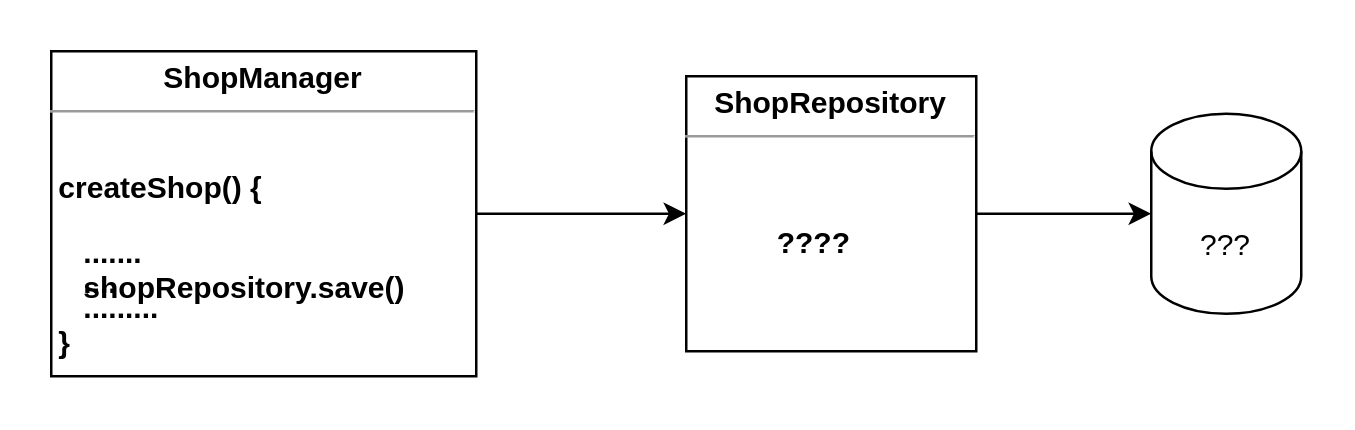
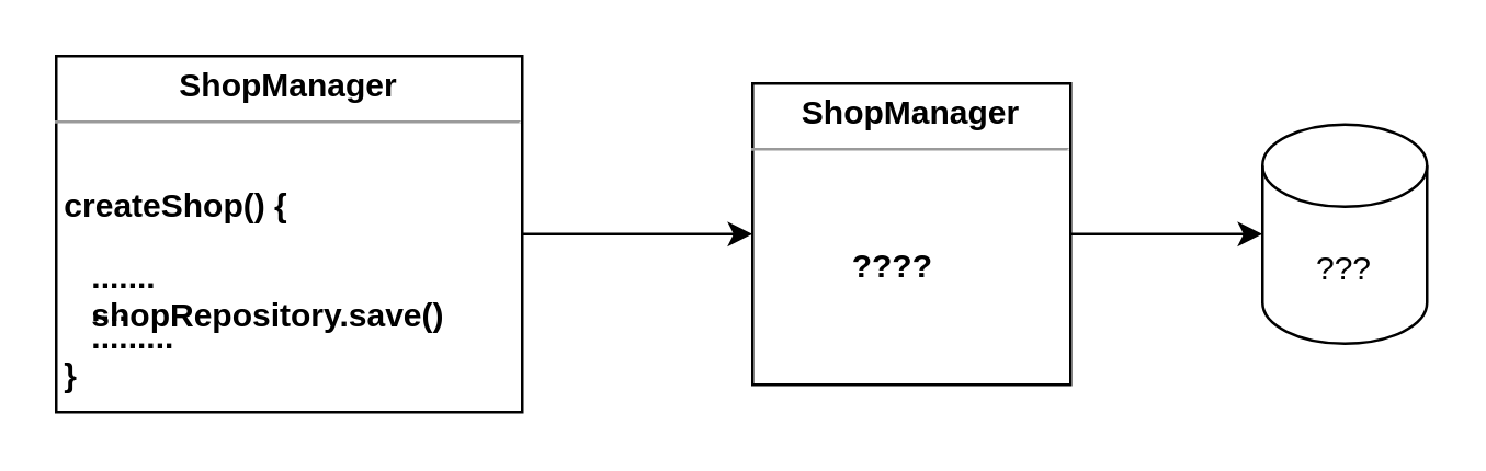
- <mxCell id="3" value="&lt;p style=&quot;margin:0px;margin-top:4px;text-align:center;&quot;&gt;&lt;b&gt;ShopRepository&lt;/b&gt;&lt;/p&gt;&lt;hr size=&quot;1&quot;&gt;&amp;nbsp;&lt;br&gt;&lt;br&gt;&lt;div style=&quot;height:2px;&quot;&gt;&lt;b&gt;&amp;nbsp; &amp;nbsp; &amp;nbsp; &amp;nbsp; &amp;nbsp; &amp;nbsp;&lt;/b&gt;&lt;b style=&quot;text-align: center; background-color: initial;&quot;&gt;????&lt;/b&gt;&lt;/div&gt;" style="verticalAlign=top;align=left;overflow=fill;fontSize=12;fontFamily=Helvetica;html=1;whiteSpace=wrap;" vertex="1" parent="1"><mxGeometry x="274" y="30" width="116" height="110" as="geometry" /></mxCell>
+ <mxCell id="3" value="&lt;p style=&quot;margin:0px;margin-top:4px;text-align:center;&quot;&gt;&lt;b&gt;ShopManager&lt;/b&gt;&lt;/p&gt;&lt;hr size=&quot;1&quot;&gt;&amp;nbsp;&lt;br&gt;&lt;br&gt;&lt;div style=&quot;height:2px;&quot;&gt;&lt;b&gt;&amp;nbsp; &amp;nbsp; &amp;nbsp; &amp;nbsp; &amp;nbsp; &amp;nbsp;&lt;/b&gt;&lt;b style=&quot;text-align: center; background-color: initial;&quot;&gt;????&lt;/b&gt;&lt;/div&gt;" style="verticalAlign=top;align=left;overflow=fill;fontSize=12;fontFamily=Helvetica;html=1;whiteSpace=wrap;" vertex="1" parent="1"><mxGeometry x="274" y="30" width="116" height="110" as="geometry" /></mxCell>
